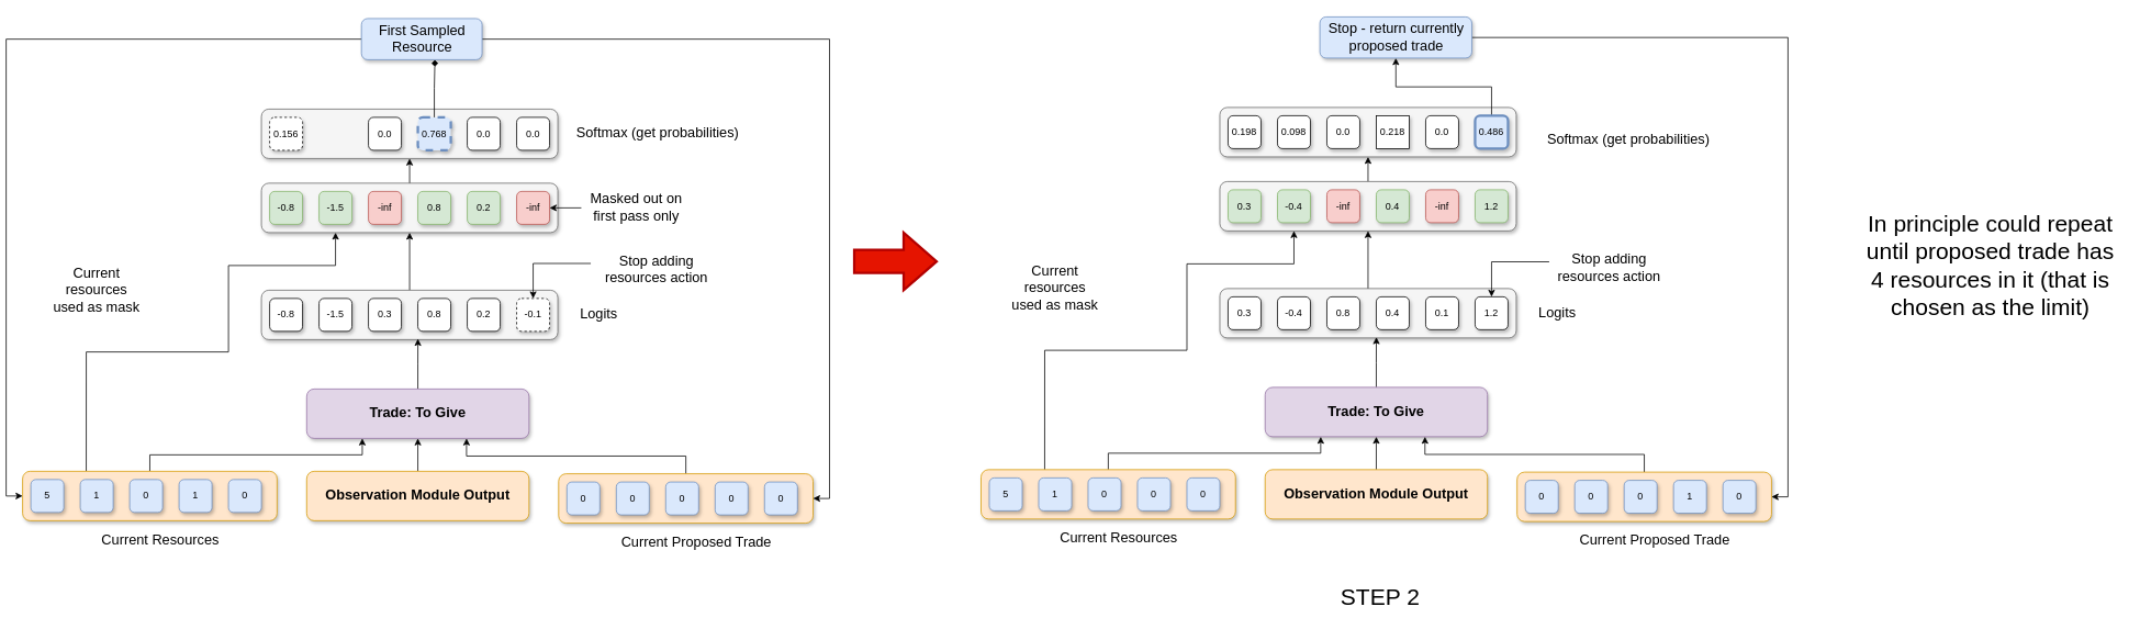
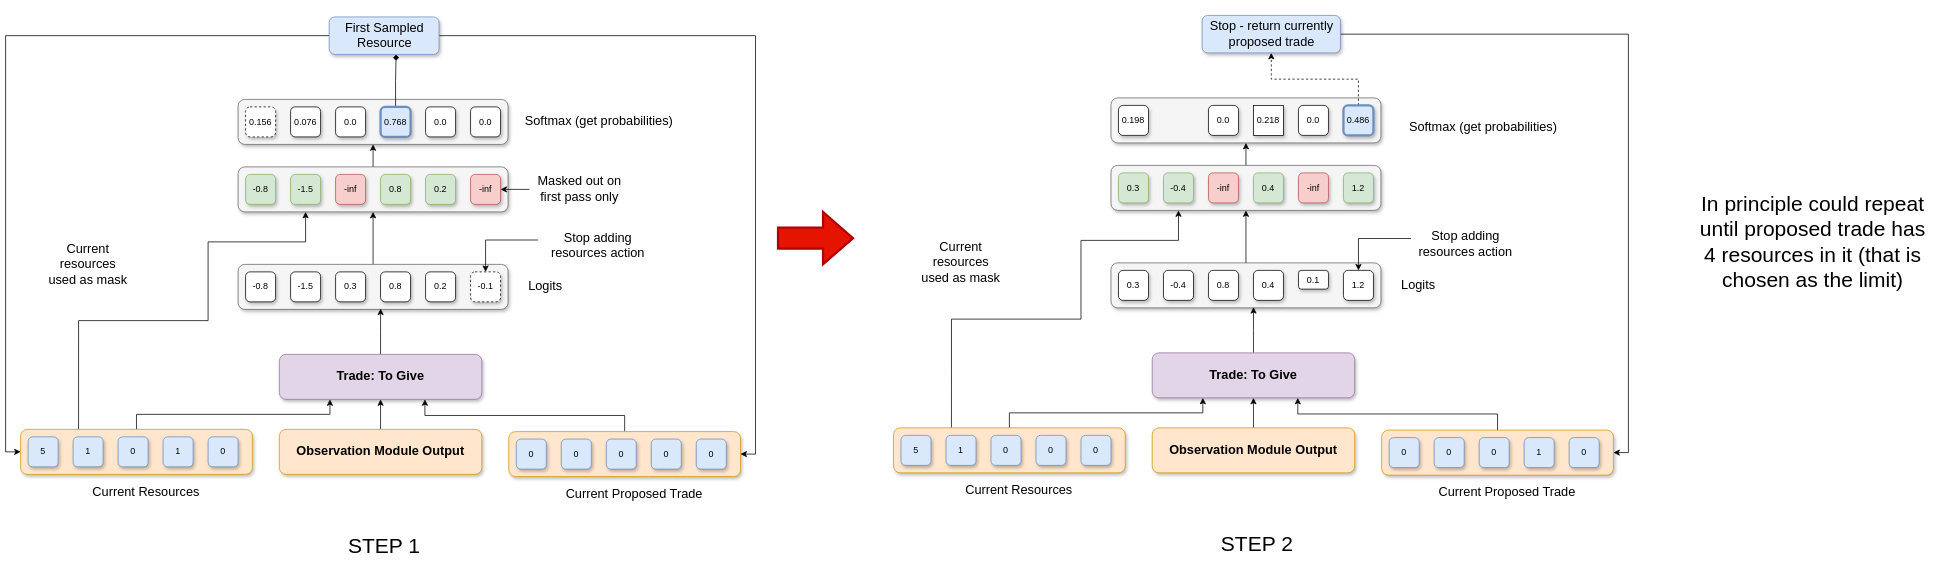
- <mxCell id="104" style="edgeStyle=orthogonalEdgeStyle;rounded=0;orthogonalLoop=1;jettySize=auto;html=1;exitX=0.5;exitY=0;exitDx=0;exitDy=0;entryX=0.5;entryY=1;entryDx=0;entryDy=0;fontSize=28;" parent="1" source="105" target="107" edge="1"><mxGeometry relative="1" as="geometry" /></mxCell>
+ <mxCell id="104" style="edgeStyle=orthogonalEdgeStyle;rounded=0;orthogonalLoop=1;jettySize=auto;html=1;exitX=0.5;exitY=0;exitDx=0;exitDy=0;entryX=0.5;entryY=1;entryDx=0;entryDy=0;fontSize=28;dashed=1;" parent="1" source="105" target="107" edge="1"><mxGeometry relative="1" as="geometry" /></mxCell>
- <mxCell id="100" value="0.098" style="rounded=1;whiteSpace=wrap;html=1;shadow=1;" parent="1" vertex="1"><mxGeometry x="1544" y="140" width="40" height="40" as="geometry" /></mxCell>
+ <mxCell id="45" value="0.076" style="rounded=1;whiteSpace=wrap;html=1;shadow=1;" parent="1" vertex="1"><mxGeometry x="380" y="142" width="40" height="40" as="geometry" /></mxCell>
- <mxCell id="48" value="0.768" style="rounded=1;whiteSpace=wrap;html=1;shadow=1;strokeWidth=3;fillColor=#dae8fc;strokeColor=#6c8ebf;dashed=1;" parent="1" vertex="1"><mxGeometry x="500" y="142" width="40" height="40" as="geometry" /></mxCell>
+ <mxCell id="48" value="0.768" style="rounded=1;whiteSpace=wrap;html=1;shadow=1;strokeWidth=3;fillColor=#dae8fc;strokeColor=#6c8ebf;" parent="1" vertex="1"><mxGeometry x="500" y="142" width="40" height="40" as="geometry" /></mxCell>
- <mxCell id="63" value="0.1" style="rounded=1;whiteSpace=wrap;html=1;shadow=1;" parent="1" vertex="1"><mxGeometry x="1724" y="360" width="40" height="40" as="geometry" /></mxCell>
+ <mxCell id="63" value="0.1" style="rounded=1;whiteSpace=wrap;html=1;shadow=1;" parent="1" vertex="1"><mxGeometry x="1724" y="360" width="40" height="25" as="geometry" /></mxCell>
+ <mxCell id="56" value="&lt;font style=&quot;font-size: 28px&quot;&gt;STEP 1&lt;/font&gt;" style="text;html=1;strokeColor=none;fillColor=none;align=center;verticalAlign=middle;whiteSpace=wrap;rounded=0;" parent="1" vertex="1"><mxGeometry x="444.75" y="712" width="120" height="30" as="geometry" /></mxCell>
